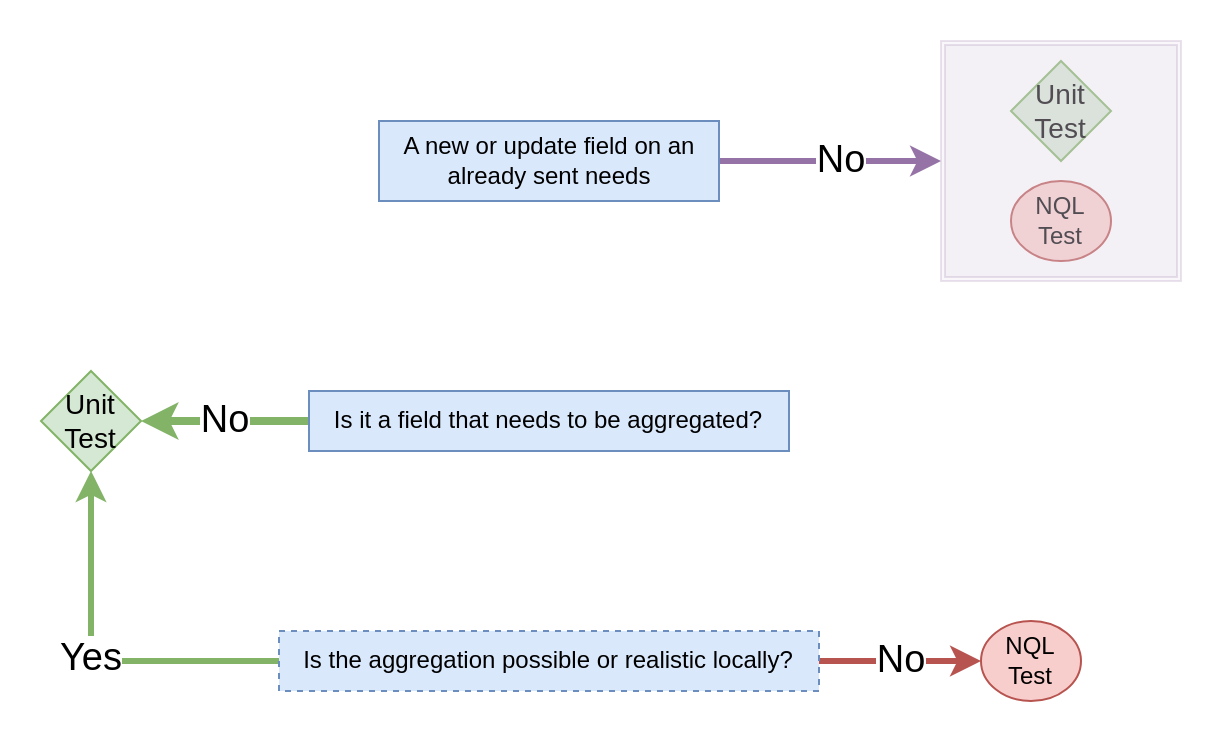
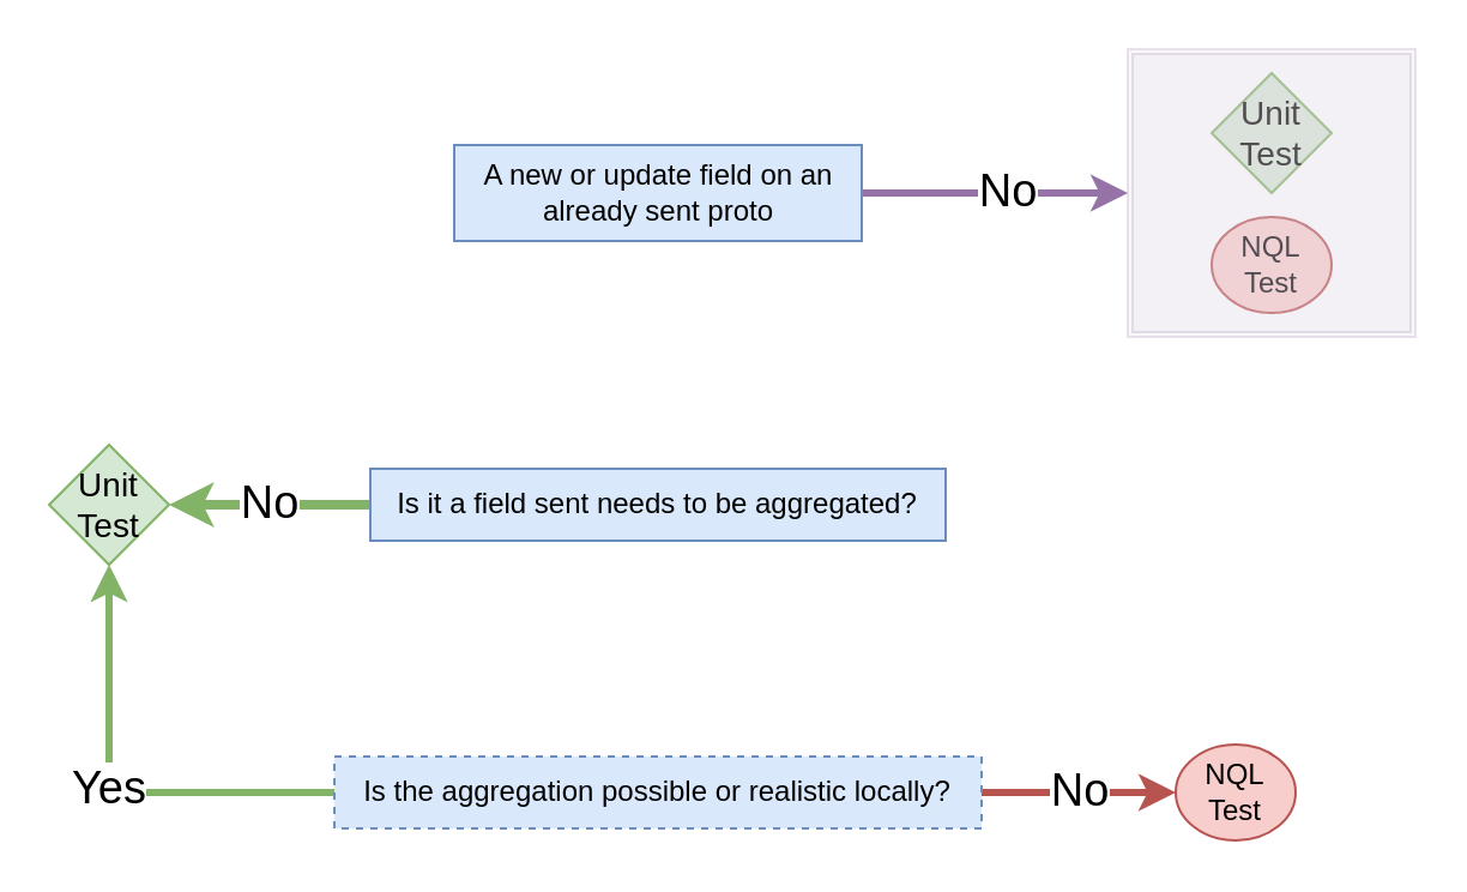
- <mxCell id="3" value="A new or update field on an&lt;div&gt;already sent needs&lt;/div&gt;" style="text;html=1;align=center;verticalAlign=middle;resizable=0;points=[];autosize=1;strokeColor=#6c8ebf;fillColor=#dae8fc;" vertex="1" parent="1"><mxGeometry x="189" y="60" width="170" height="40" as="geometry" /></mxCell>
+ <mxCell id="3" value="A new or update field on an&lt;div&gt;already sent proto&lt;/div&gt;" style="text;html=1;align=center;verticalAlign=middle;resizable=0;points=[];autosize=1;strokeColor=#6c8ebf;fillColor=#dae8fc;" vertex="1" parent="1"><mxGeometry x="189" y="60" width="170" height="40" as="geometry" /></mxCell>
- <mxCell id="5" value="Is it a field that needs to be aggregated?" style="whiteSpace=wrap;html=1;fillColor=#dae8fc;strokeColor=#6c8ebf;gradientColor=none;resizable=0;autosize=1;" vertex="1" parent="1"><mxGeometry x="154" y="195" width="240" height="30" as="geometry" /></mxCell>
+ <mxCell id="5" value="Is it a field sent needs to be aggregated?" style="whiteSpace=wrap;html=1;fillColor=#dae8fc;strokeColor=#6c8ebf;gradientColor=none;resizable=0;autosize=1;" vertex="1" parent="1"><mxGeometry x="154" y="195" width="240" height="30" as="geometry" /></mxCell>
